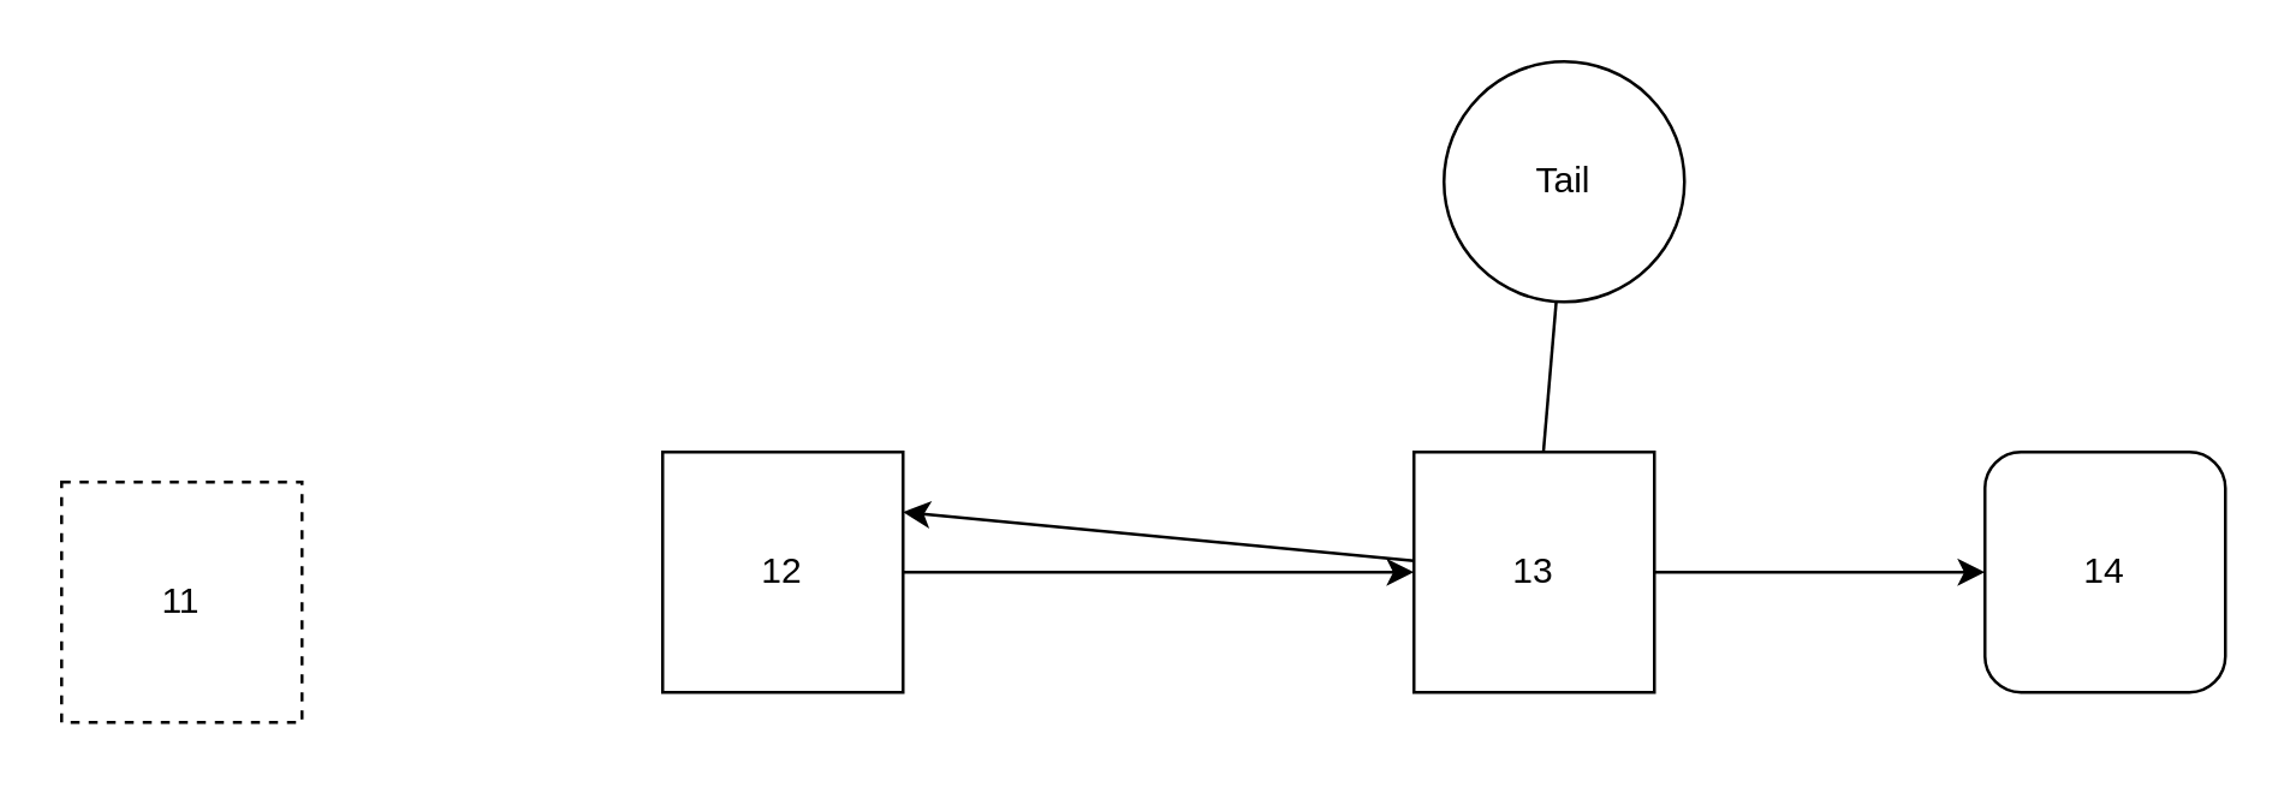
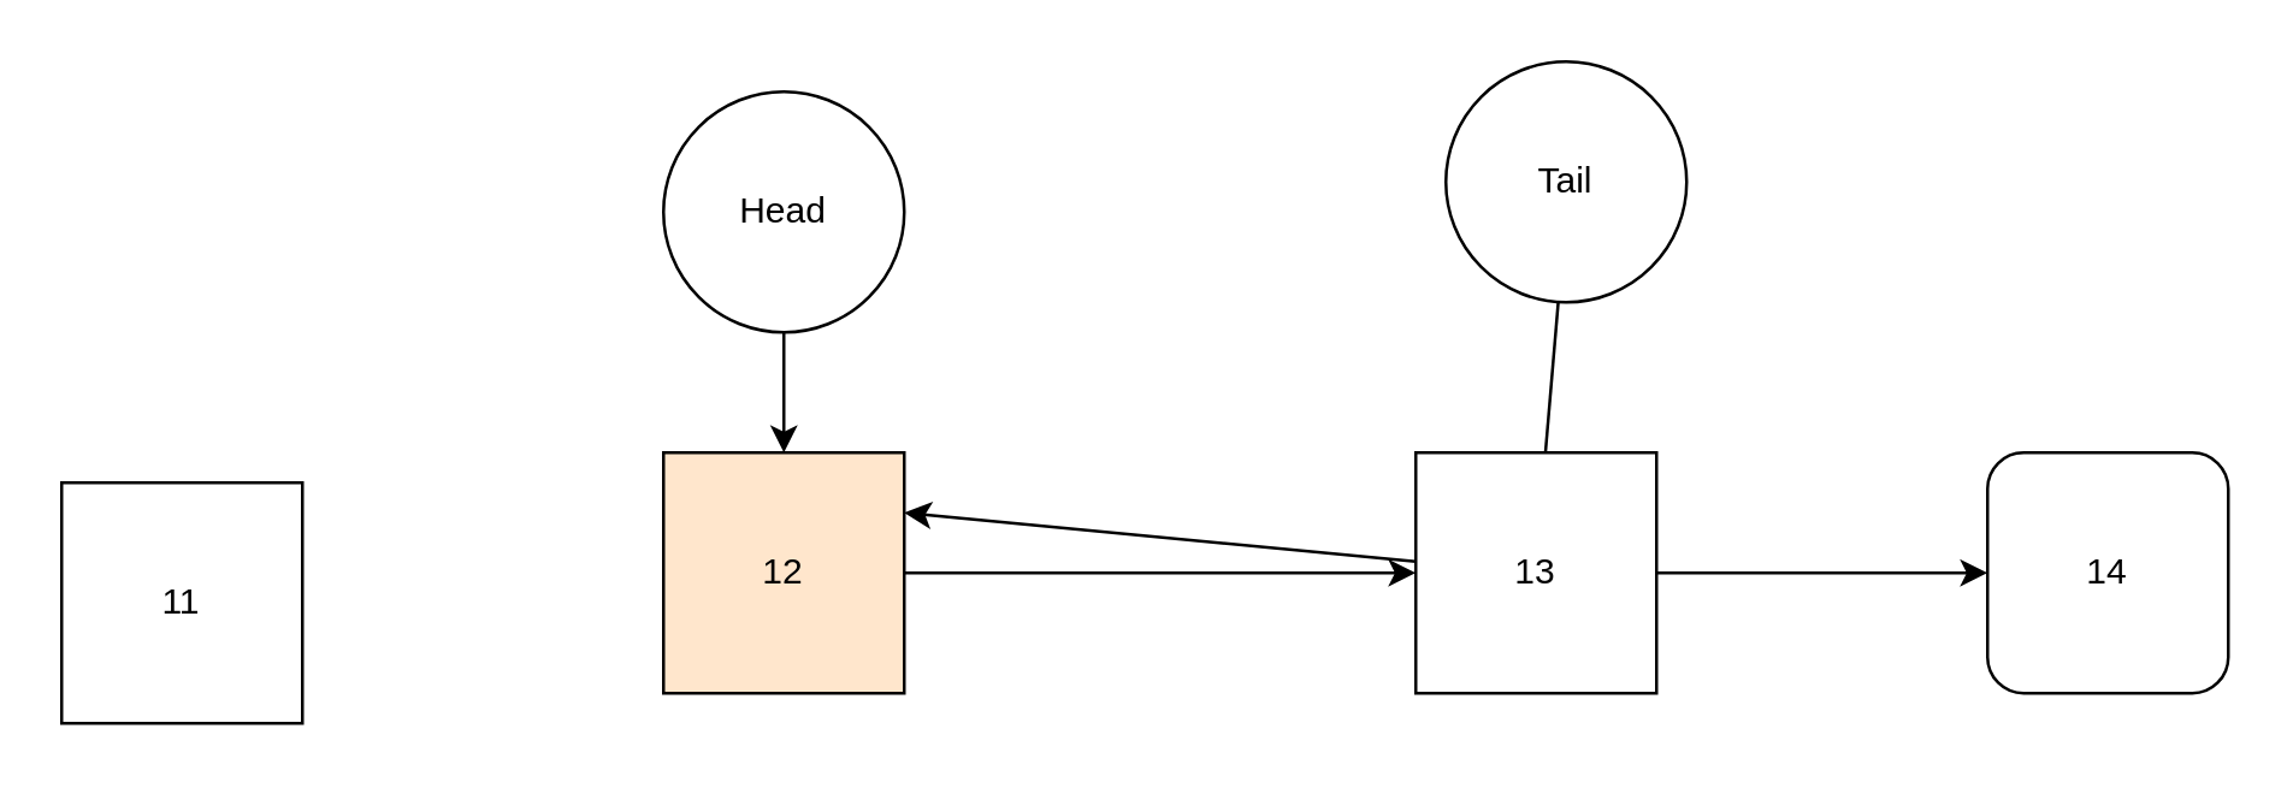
+ <mxCell id="5" value="Head" style="ellipse;whiteSpace=wrap;html=1;aspect=fixed;" vertex="1" parent="1"><mxGeometry x="220" y="30" width="80" height="80" as="geometry" /></mxCell>
+ <mxCell id="4" value="" style="edgeStyle=none;html=1;" edge="1" parent="1" source="5" target="3"><mxGeometry relative="1" as="geometry" /></mxCell>
- <mxCell id="3" value="12" style="whiteSpace=wrap;html=1;aspect=fixed;" vertex="1" parent="1"><mxGeometry x="220" y="150" width="80" height="80" as="geometry" /></mxCell>
+ <mxCell id="3" value="12" style="whiteSpace=wrap;html=1;aspect=fixed;fillColor=#ffe6cc;" vertex="1" parent="1"><mxGeometry x="220" y="150" width="80" height="80" as="geometry" /></mxCell>
- <mxCell id="12" value="11" style="whiteSpace=wrap;html=1;aspect=fixed;dashed=1;" vertex="1" parent="1"><mxGeometry x="20" y="160" width="80" height="80" as="geometry" /></mxCell>
+ <mxCell id="12" value="11" style="whiteSpace=wrap;html=1;aspect=fixed;" vertex="1" parent="1"><mxGeometry x="20" y="160" width="80" height="80" as="geometry" /></mxCell>
